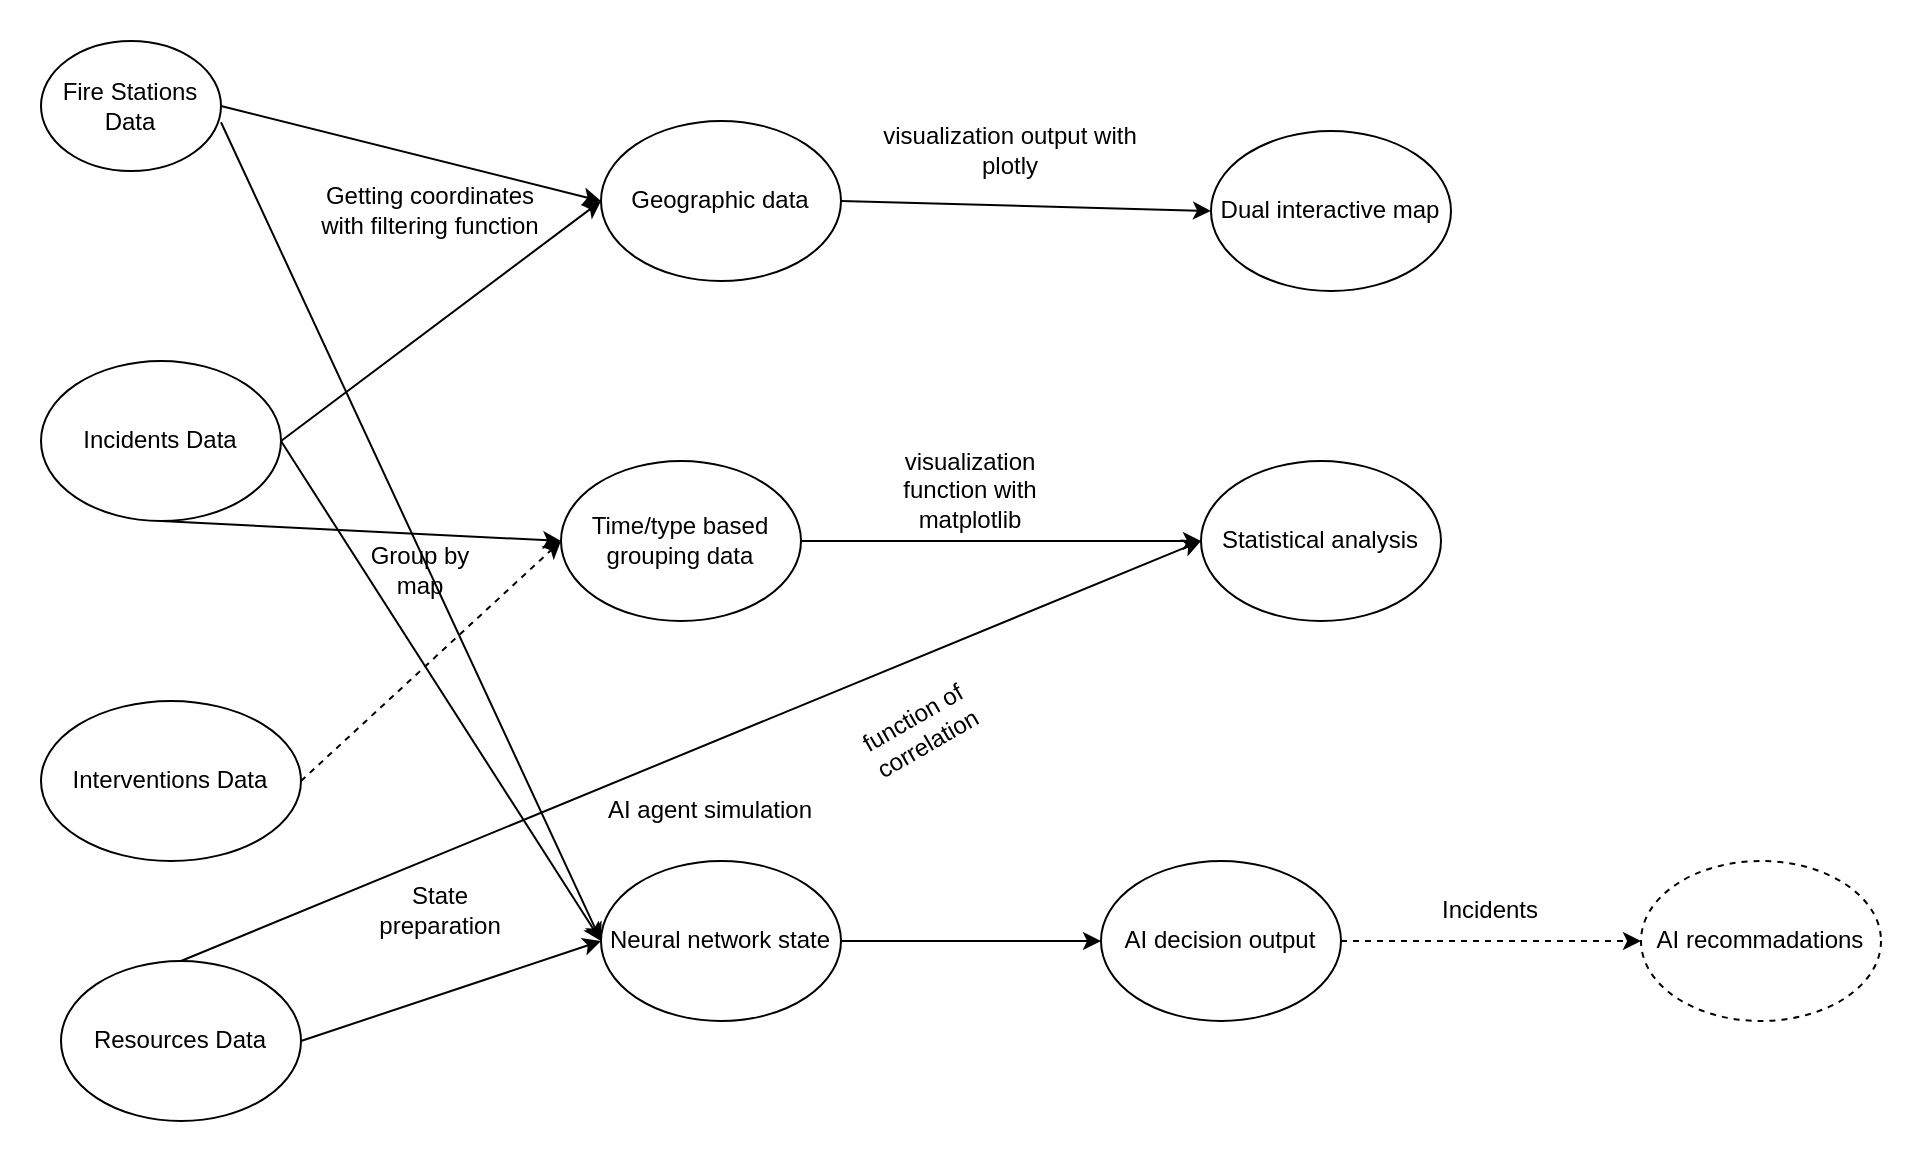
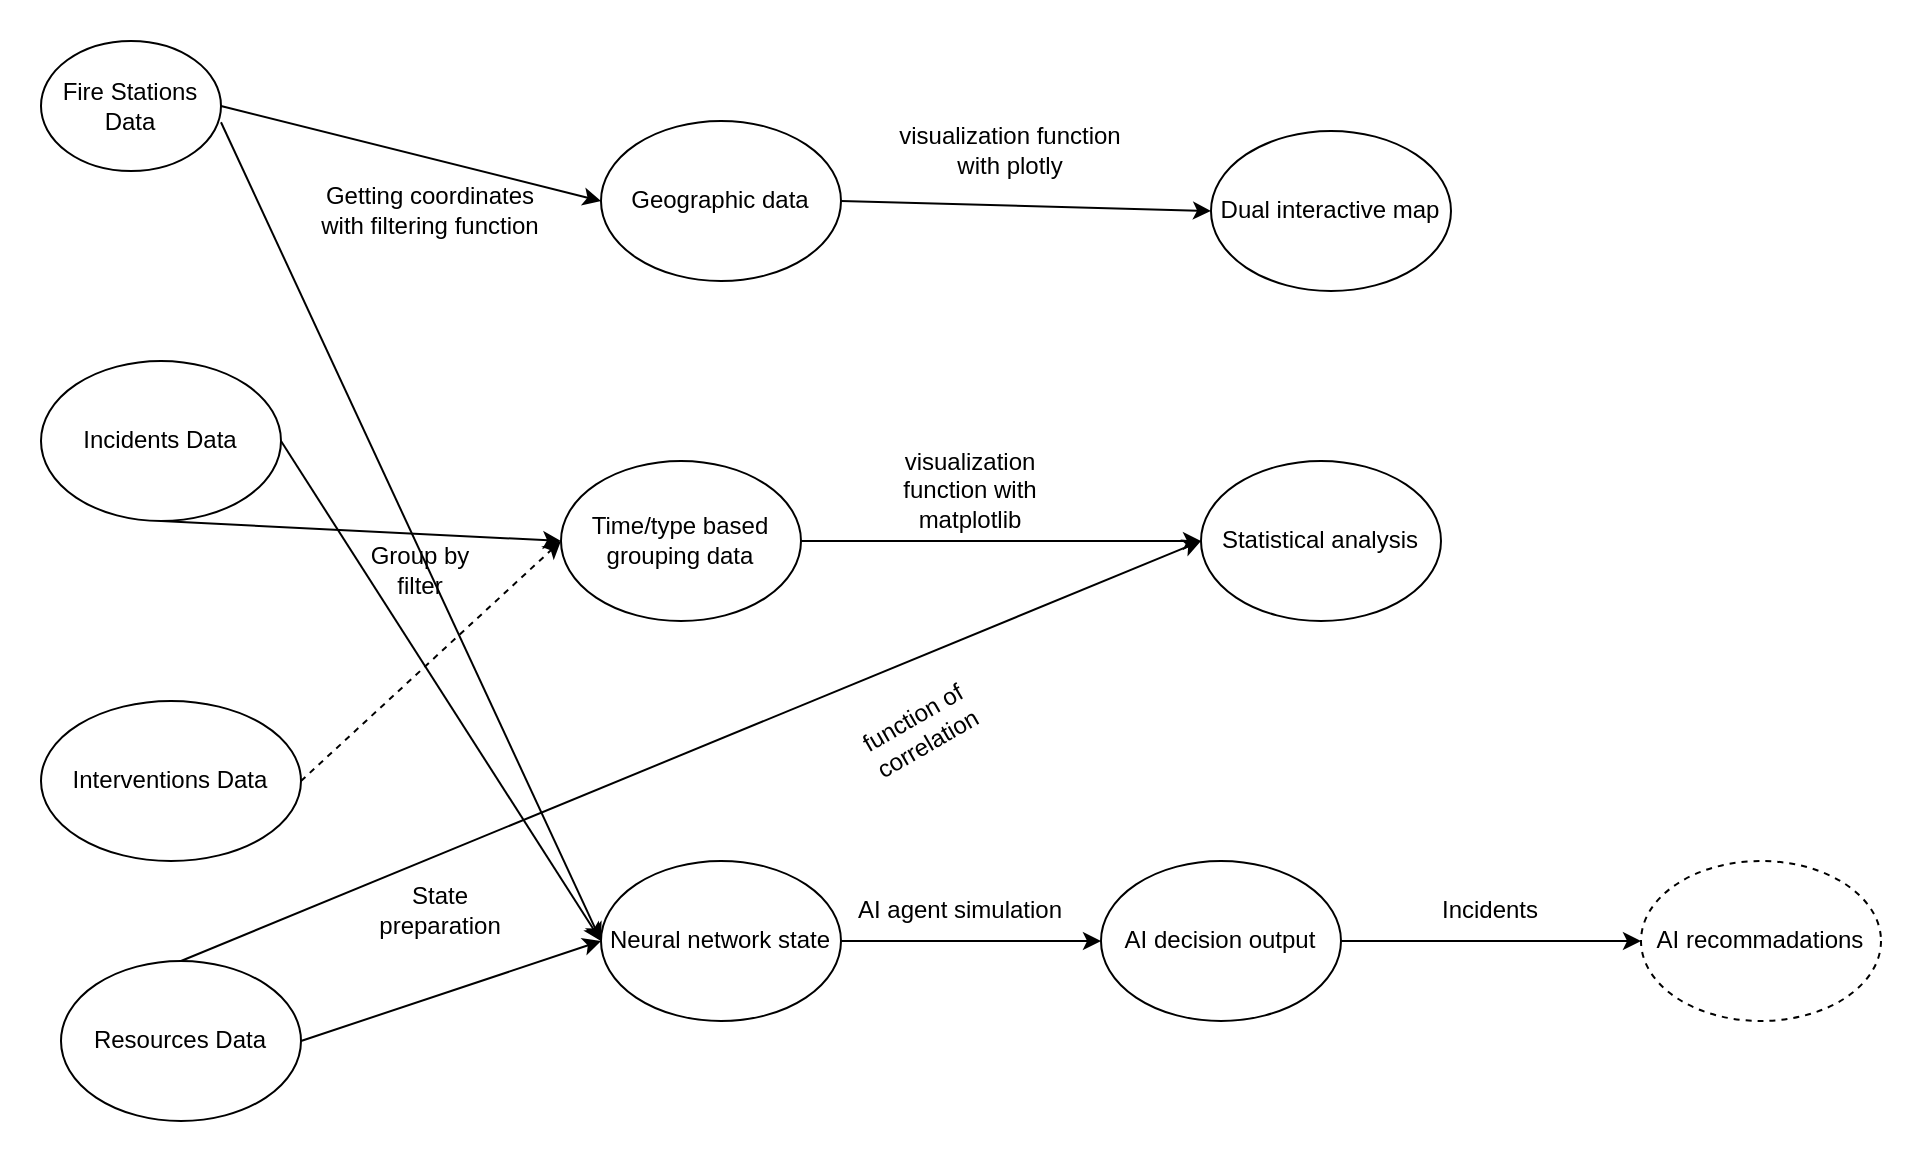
- <mxCell id="14" value="visualization output with plotly" style="text;html=1;align=center;verticalAlign=middle;whiteSpace=wrap;rounded=0;" vertex="1" parent="1"><mxGeometry x="440" y="60" width="130" height="30" as="geometry" /></mxCell>
+ <mxCell id="14" value="visualization function with plotly" style="text;html=1;align=center;verticalAlign=middle;whiteSpace=wrap;rounded=0;" vertex="1" parent="1"><mxGeometry x="440" y="60" width="130" height="30" as="geometry" /></mxCell>
- <mxCell id="6" value="" style="endArrow=classic;html=1;rounded=0;exitX=1;exitY=0.5;exitDx=0;exitDy=0;entryX=0;entryY=0.5;entryDx=0;entryDy=0;" edge="1" parent="1" source="4" target="11"><mxGeometry width="50" height="50" relative="1" as="geometry"><mxPoint x="370" y="320" as="sourcePoint" /><mxPoint x="310" y="130" as="targetPoint" /></mxGeometry></mxCell>
- <mxCell id="18" value="Group by map" style="text;html=1;align=center;verticalAlign=middle;whiteSpace=wrap;rounded=0;" vertex="1" parent="1"><mxGeometry x="180" y="270" width="60" height="30" as="geometry" /></mxCell>
+ <mxCell id="18" value="Group by filter" style="text;html=1;align=center;verticalAlign=middle;whiteSpace=wrap;rounded=0;" vertex="1" parent="1"><mxGeometry x="180" y="270" width="60" height="30" as="geometry" /></mxCell>
- <mxCell id="28" value="AI agent simulation" style="text;html=1;align=center;verticalAlign=middle;whiteSpace=wrap;rounded=0;" vertex="1" parent="1"><mxGeometry x="295" y="390" width="120" height="30" as="geometry" /></mxCell>
+ <mxCell id="28" value="AI agent simulation" style="text;html=1;align=center;verticalAlign=middle;whiteSpace=wrap;rounded=0;" vertex="1" parent="1"><mxGeometry x="420" y="440" width="120" height="30" as="geometry" /></mxCell>
- <mxCell id="26" value="" style="endArrow=classic;html=1;rounded=0;exitX=1;exitY=0.5;exitDx=0;exitDy=0;entryX=0;entryY=0.5;entryDx=0;entryDy=0;dashed=1;" edge="1" parent="1" source="23" target="25"><mxGeometry width="50" height="50" relative="1" as="geometry"><mxPoint x="370" y="320" as="sourcePoint" /><mxPoint x="420" y="270" as="targetPoint" /></mxGeometry></mxCell>
+ <mxCell id="26" value="" style="endArrow=classic;html=1;rounded=0;exitX=1;exitY=0.5;exitDx=0;exitDy=0;entryX=0;entryY=0.5;entryDx=0;entryDy=0;" edge="1" parent="1" source="23" target="25"><mxGeometry width="50" height="50" relative="1" as="geometry"><mxPoint x="370" y="320" as="sourcePoint" /><mxPoint x="420" y="270" as="targetPoint" /></mxGeometry></mxCell>
